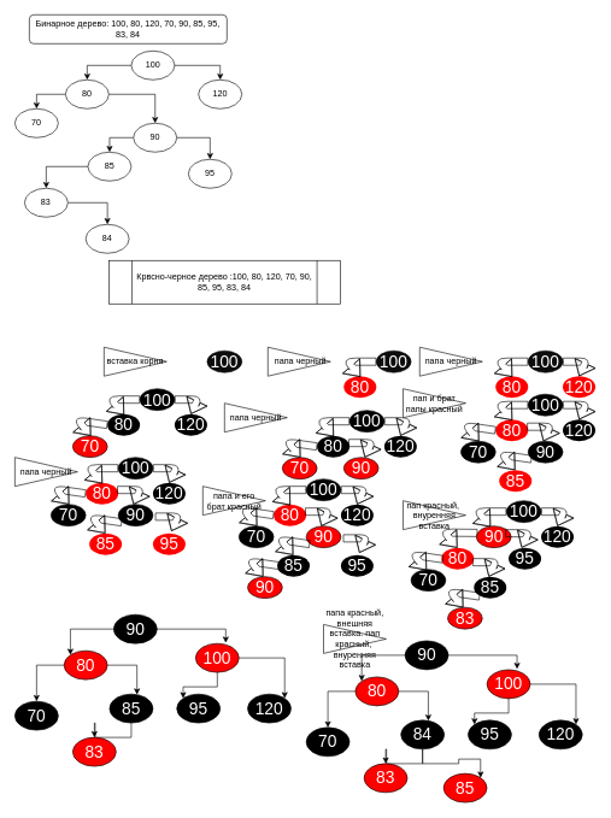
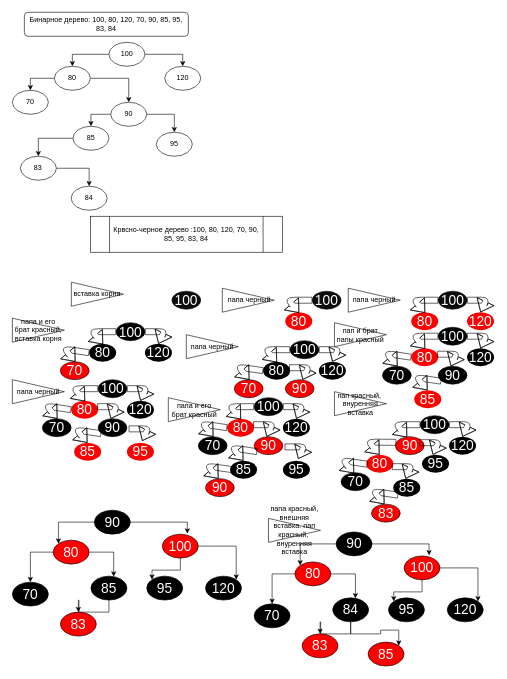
- <mxCell id="21" value="вставка корня" style="triangle;whiteSpace=wrap;html=1;" vertex="1" parent="1"><mxGeometry x="143.33" y="480" width="86.67" height="40" as="geometry" /></mxCell>
+ <mxCell id="21" value="вставка корня" style="triangle;whiteSpace=wrap;html=1;" vertex="1" parent="1"><mxGeometry x="118.33" y="470" width="86.67" height="40" as="geometry" /></mxCell>
+ <mxCell id="33" value="папа и его брат красный, вставка корня" style="triangle;whiteSpace=wrap;html=1;" vertex="1" parent="1"><mxGeometry x="20" y="530" width="86.67" height="40" as="geometry" /></mxCell>
- <mxCell id="88" value="папа и его брат красный" style="triangle;whiteSpace=wrap;html=1;" vertex="1" parent="1"><mxGeometry x="280" y="672.5" width="86.67" height="40" as="geometry" /></mxCell>
+ <mxCell id="88" value="папа и его брат красный" style="triangle;whiteSpace=wrap;html=1;" vertex="1" parent="1"><mxGeometry x="280" y="662.5" width="86.67" height="40" as="geometry" /></mxCell>
- <mxCell id="104" value="пап красный,&amp;nbsp;&lt;br&gt;внуренняя вставка" style="triangle;whiteSpace=wrap;html=1;" vertex="1" parent="1"><mxGeometry x="557" y="692.5" width="86.67" height="40" as="geometry" /></mxCell>
+ <mxCell id="104" value="пап красный,&amp;nbsp;&lt;br&gt;внуренняя вставка" style="triangle;whiteSpace=wrap;html=1;" vertex="1" parent="1"><mxGeometry x="557" y="652.5" width="86.67" height="40" as="geometry" /></mxCell>
